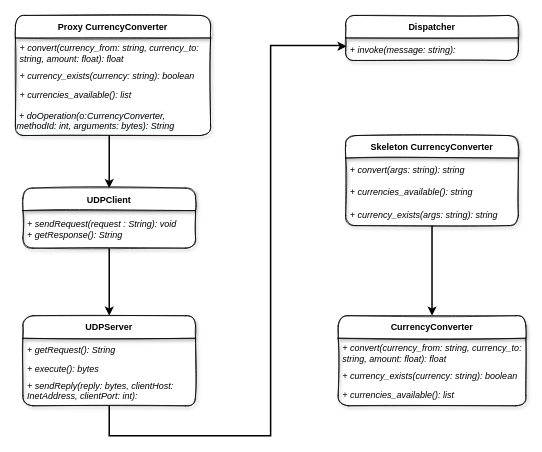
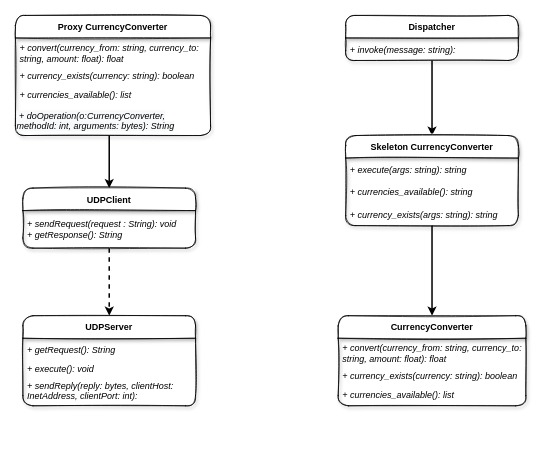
+ <mxCell id="16" style="edgeStyle=orthogonalEdgeStyle;rounded=0;orthogonalLoop=1;jettySize=auto;html=1;strokeWidth=2;entryX=0.5;entryY=0;entryDx=0;entryDy=0;" parent="1" source="17" target="20" edge="1"><mxGeometry relative="1" as="geometry"><mxPoint x="575" y="170" as="targetPoint" /><Array as="points" /></mxGeometry></mxCell>
- <mxCell id="21" value="+ convert(args: string): string" style="text;align=left;verticalAlign=middle;spacingLeft=4;spacingRight=4;overflow=hidden;points=[[0,0.5],[1,0.5]];portConstraint=eastwest;rotatable=0;fontStyle=2;shadow=0;labelBorderColor=none;labelBackgroundColor=none;" parent="20" vertex="1"><mxGeometry y="30" width="230" height="30" as="geometry" /></mxCell>
+ <mxCell id="21" value="+ execute(args: string): string" style="text;align=left;verticalAlign=middle;spacingLeft=4;spacingRight=4;overflow=hidden;points=[[0,0.5],[1,0.5]];portConstraint=eastwest;rotatable=0;fontStyle=2;shadow=0;labelBorderColor=none;labelBackgroundColor=none;" parent="20" vertex="1"><mxGeometry y="30" width="230" height="30" as="geometry" /></mxCell>
- <mxCell id="8" style="edgeStyle=orthogonalEdgeStyle;rounded=0;orthogonalLoop=1;jettySize=auto;html=1;entryX=0.5;entryY=0;entryDx=0;entryDy=0;fontSize=11;strokeWidth=2;" parent="1" source="9" target="12" edge="1"><mxGeometry relative="1" as="geometry" /></mxCell>
+ <mxCell id="8" style="edgeStyle=orthogonalEdgeStyle;rounded=0;orthogonalLoop=1;jettySize=auto;html=1;entryX=0.5;entryY=0;entryDx=0;entryDy=0;fontSize=11;strokeWidth=2;dashed=1;" parent="1" source="9" target="12" edge="1"><mxGeometry relative="1" as="geometry" /></mxCell>
- <mxCell id="11" style="edgeStyle=orthogonalEdgeStyle;rounded=0;orthogonalLoop=1;jettySize=auto;html=1;entryX=0.005;entryY=0.37;entryDx=0;entryDy=0;entryPerimeter=0;strokeWidth=2;" parent="1" source="12" target="18" edge="1"><mxGeometry relative="1" as="geometry"><Array as="points"><mxPoint x="145" y="580" /><mxPoint x="360" y="580" /><mxPoint x="360" y="60" /><mxPoint x="456" y="60" /><mxPoint x="456" y="61" /></Array><mxPoint x="456.09" y="85.01" as="targetPoint" /></mxGeometry></mxCell>
- <mxCell id="14" value="+ execute(): bytes" style="text;align=left;verticalAlign=middle;spacingLeft=4;spacingRight=4;overflow=hidden;points=[[0,0.5],[1,0.5]];portConstraint=eastwest;rotatable=0;fontStyle=2" parent="12" vertex="1"><mxGeometry y="60" width="230" height="20" as="geometry" /></mxCell>
+ <mxCell id="14" value="+ execute(): void" style="text;align=left;verticalAlign=middle;spacingLeft=4;spacingRight=4;overflow=hidden;points=[[0,0.5],[1,0.5]];portConstraint=eastwest;rotatable=0;fontStyle=2" parent="12" vertex="1"><mxGeometry y="60" width="230" height="20" as="geometry" /></mxCell>
